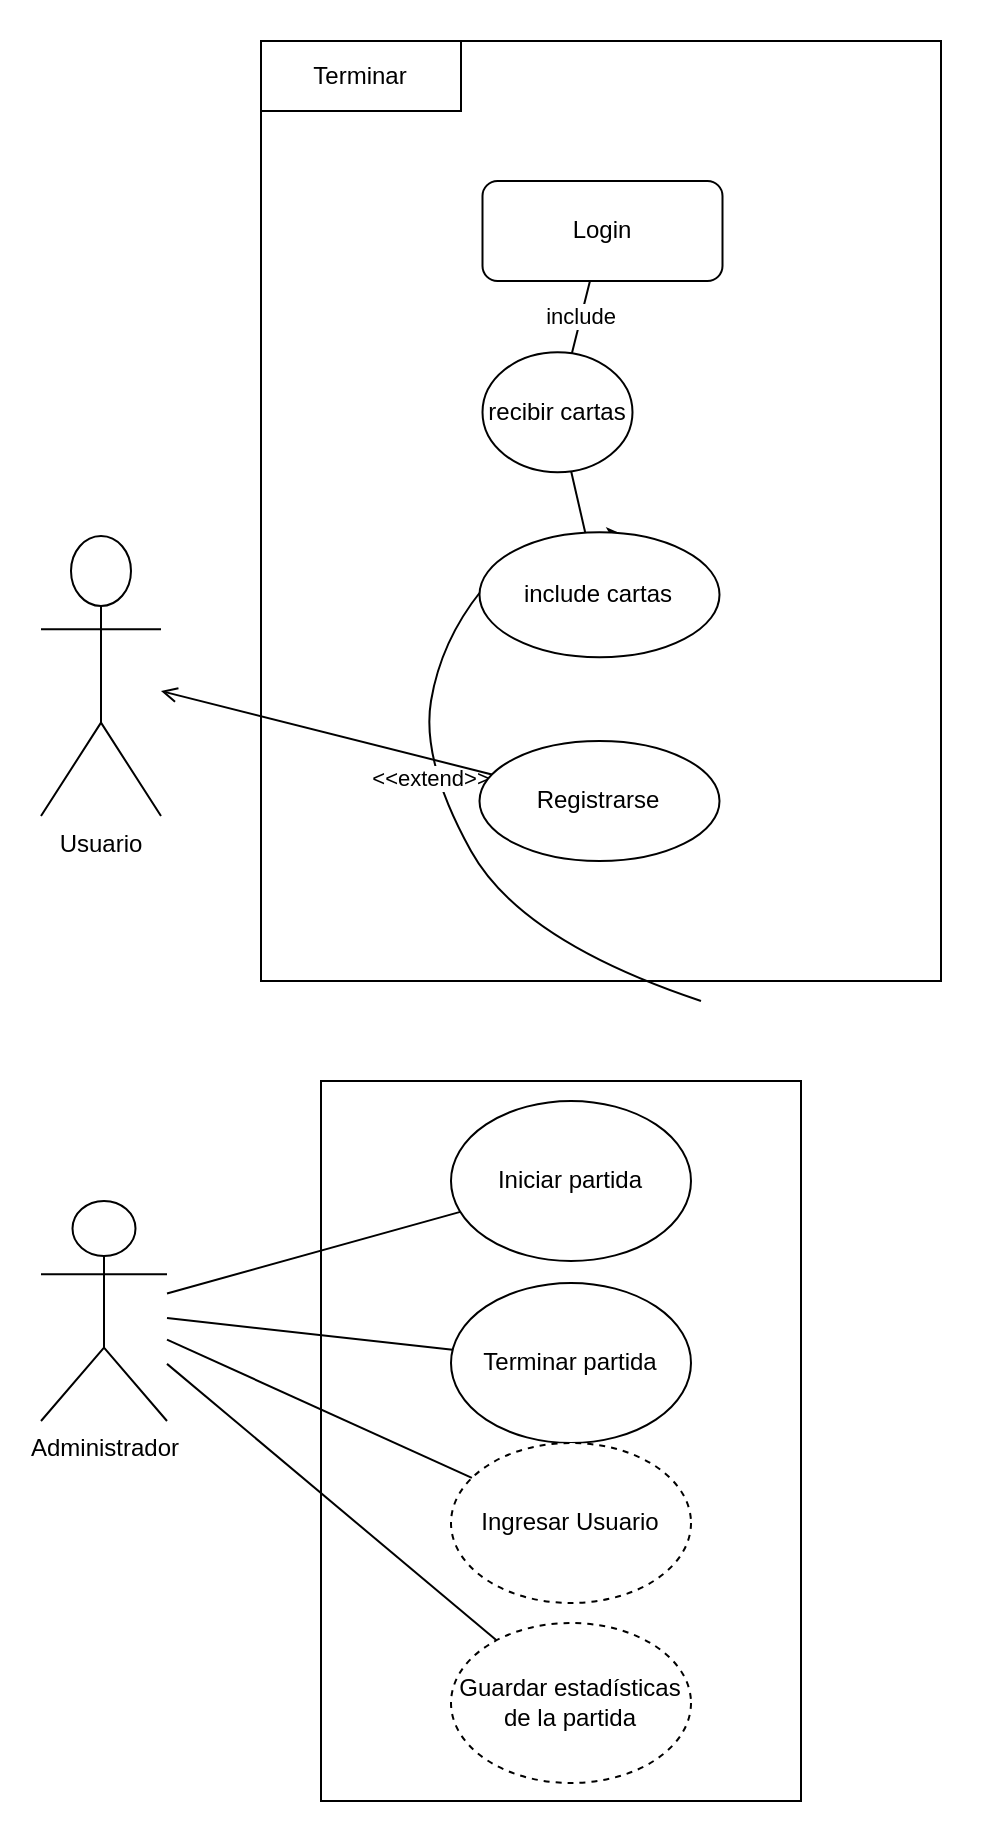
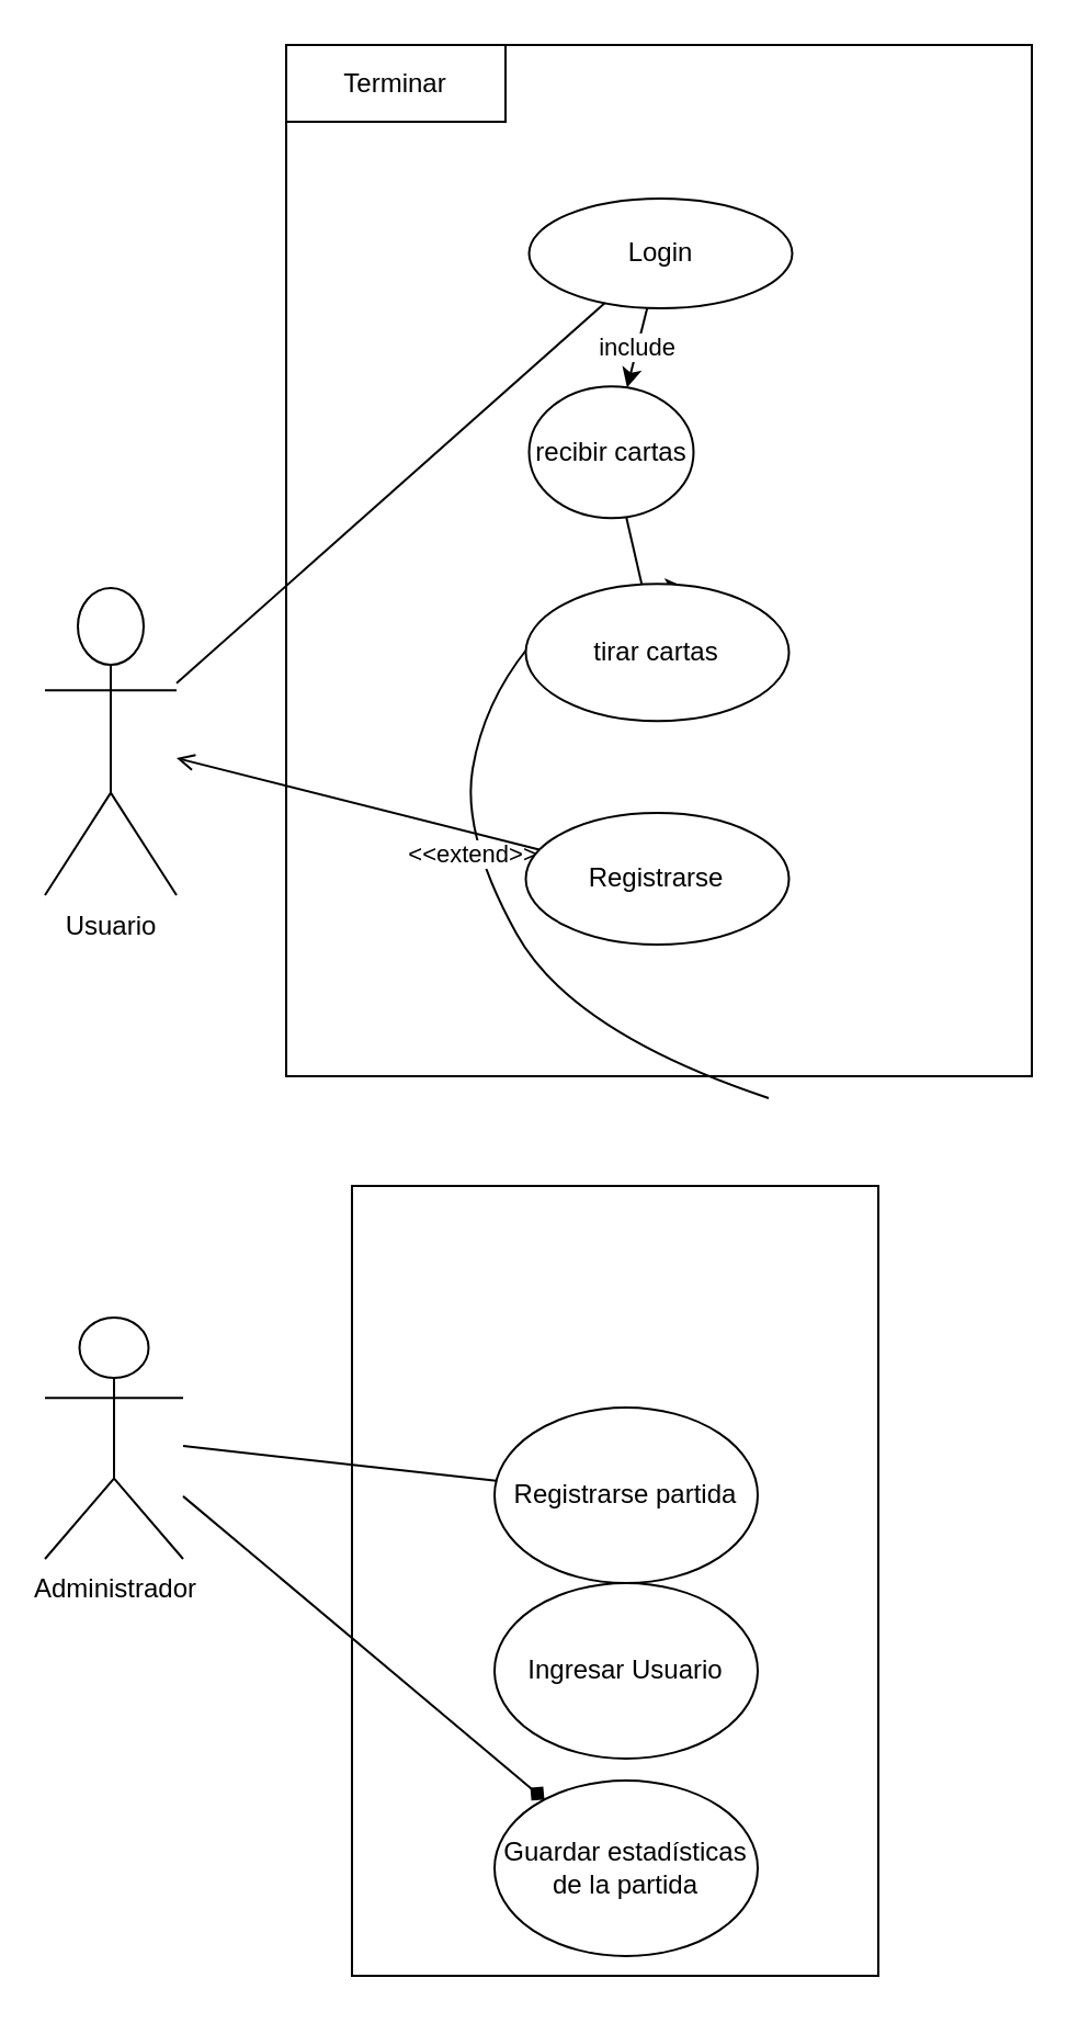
- <mxCell id="5" value="Login" style="whiteSpace=wrap;html=1;rounded=1;" parent="1" vertex="1"><mxGeometry x="240.75" y="90" width="120" height="50" as="geometry" /></mxCell>
+ <mxCell id="5" value="Login" style="ellipse;whiteSpace=wrap;html=1;" parent="1" vertex="1"><mxGeometry x="240.75" y="90" width="120" height="50" as="geometry" /></mxCell>
- <mxCell id="8" value="include" style="endArrow=none;html=1;rounded=0;" parent="1" source="5" target="19" edge="1"><mxGeometry width="50" height="50" relative="1" as="geometry"><mxPoint x="280.75" y="305" as="sourcePoint" /><mxPoint x="300.75" y="175" as="targetPoint" /></mxGeometry></mxCell>
+ <mxCell id="8" value="include" style="endArrow=classic;html=1;rounded=0;" parent="1" source="5" target="19" edge="1"><mxGeometry width="50" height="50" relative="1" as="geometry"><mxPoint x="280.75" y="305" as="sourcePoint" /><mxPoint x="300.75" y="175" as="targetPoint" /></mxGeometry></mxCell>
+ <mxCell id="7" value="" style="endArrow=none;html=1;rounded=0;" parent="1" source="3" target="5" edge="1"><mxGeometry width="50" height="50" relative="1" as="geometry"><mxPoint x="203" y="260" as="sourcePoint" /><mxPoint x="253" y="210" as="targetPoint" /></mxGeometry></mxCell>
- <mxCell id="20" value="&lt;div&gt;include cartas&lt;/div&gt;" style="ellipse;whiteSpace=wrap;html=1;" vertex="1" parent="1"><mxGeometry x="239.25" y="265.62" width="120" height="62.5" as="geometry" /></mxCell>
+ <mxCell id="20" value="&lt;div&gt;tirar cartas&lt;/div&gt;" style="ellipse;whiteSpace=wrap;html=1;" vertex="1" parent="1"><mxGeometry x="239.25" y="265.62" width="120" height="62.5" as="geometry" /></mxCell>
- <mxCell id="11" value="Iniciar partida" style="ellipse;whiteSpace=wrap;html=1;" parent="1" vertex="1"><mxGeometry x="225" y="550" width="120" height="80" as="geometry" /></mxCell>
- <mxCell id="13" value="" style="endArrow=none;html=1;rounded=0;" parent="1" source="10" target="11" edge="1"><mxGeometry width="50" height="50" relative="1" as="geometry"><mxPoint x="481.5" y="520" as="sourcePoint" /><mxPoint x="531.5" y="470" as="targetPoint" /></mxGeometry></mxCell>
- <mxCell id="12" value="Terminar partida" style="ellipse;whiteSpace=wrap;html=1;" parent="1" vertex="1"><mxGeometry x="225" y="641" width="120" height="80" as="geometry" /></mxCell>
+ <mxCell id="12" value="Registrarse partida" style="ellipse;whiteSpace=wrap;html=1;" parent="1" vertex="1"><mxGeometry x="225" y="641" width="120" height="80" as="geometry" /></mxCell>
- <mxCell id="17" value="" style="endArrow=none;html=1;rounded=0;" parent="1" source="10" target="15" edge="1"><mxGeometry width="50" height="50" relative="1" as="geometry"><mxPoint x="481.5" y="740" as="sourcePoint" /><mxPoint x="531.5" y="690" as="targetPoint" /></mxGeometry></mxCell>
- <mxCell id="15" value="Ingresar Usuario" style="ellipse;whiteSpace=wrap;html=1;dashed=1;" parent="1" vertex="1"><mxGeometry x="225" y="721" width="120" height="80" as="geometry" /></mxCell>
+ <mxCell id="15" value="Ingresar Usuario" style="ellipse;whiteSpace=wrap;html=1;" parent="1" vertex="1"><mxGeometry x="225" y="721" width="120" height="80" as="geometry" /></mxCell>
- <mxCell id="18" value="" style="endArrow=none;html=1;rounded=0;" parent="1" source="10" target="16" edge="1"><mxGeometry width="50" height="50" relative="1" as="geometry"><mxPoint x="481.5" y="740" as="sourcePoint" /><mxPoint x="531.5" y="690" as="targetPoint" /></mxGeometry></mxCell>
+ <mxCell id="18" value="" style="endArrow=diamond;html=1;rounded=0;" parent="1" source="10" target="16" edge="1"><mxGeometry width="50" height="50" relative="1" as="geometry"><mxPoint x="481.5" y="740" as="sourcePoint" /><mxPoint x="531.5" y="690" as="targetPoint" /></mxGeometry></mxCell>
- <mxCell id="16" value="Guardar estadísticas de la partida" style="ellipse;whiteSpace=wrap;html=1;dashed=1;" parent="1" vertex="1"><mxGeometry x="225" y="811" width="120" height="80" as="geometry" /></mxCell>
+ <mxCell id="16" value="Guardar estadísticas de la partida" style="ellipse;whiteSpace=wrap;html=1;" parent="1" vertex="1"><mxGeometry x="225" y="811" width="120" height="80" as="geometry" /></mxCell>
